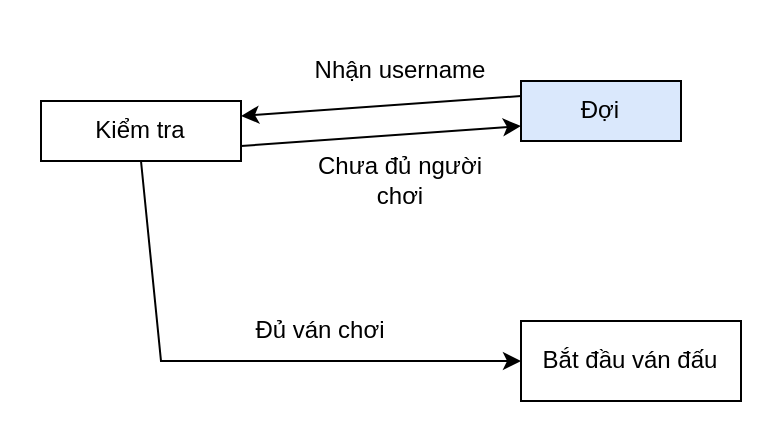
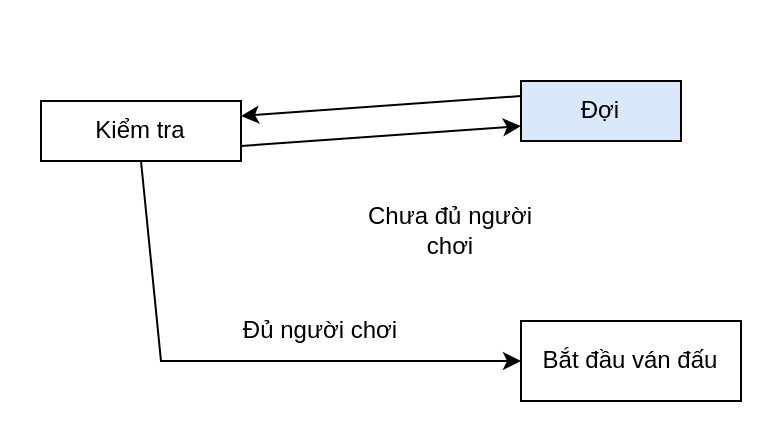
- <mxCell id="7" value="Nhận username" style="text;html=1;strokeColor=none;fillColor=none;align=center;verticalAlign=middle;whiteSpace=wrap;rounded=0;" vertex="1" parent="1"><mxGeometry x="150" y="20" width="100" height="30" as="geometry" /></mxCell>
- <mxCell id="8" value="Chưa đủ người chơi" style="text;html=1;strokeColor=none;fillColor=none;align=center;verticalAlign=middle;whiteSpace=wrap;rounded=0;" vertex="1" parent="1"><mxGeometry x="150" y="70" width="100" height="40" as="geometry" /></mxCell>
+ <mxCell id="8" value="Chưa đủ người chơi" style="text;html=1;strokeColor=none;fillColor=none;align=center;verticalAlign=middle;whiteSpace=wrap;rounded=0;" vertex="1" parent="1"><mxGeometry x="175" y="95" width="100" height="40" as="geometry" /></mxCell>
- <mxCell id="10" value="Đủ ván chơi" style="text;html=1;strokeColor=none;fillColor=none;align=center;verticalAlign=middle;whiteSpace=wrap;rounded=0;" vertex="1" parent="1"><mxGeometry x="120" y="150" width="80" height="30" as="geometry" /></mxCell>
+ <mxCell id="10" value="Đủ người chơi" style="text;html=1;strokeColor=none;fillColor=none;align=center;verticalAlign=middle;whiteSpace=wrap;rounded=0;" vertex="1" parent="1"><mxGeometry x="120" y="150" width="80" height="30" as="geometry" /></mxCell>
